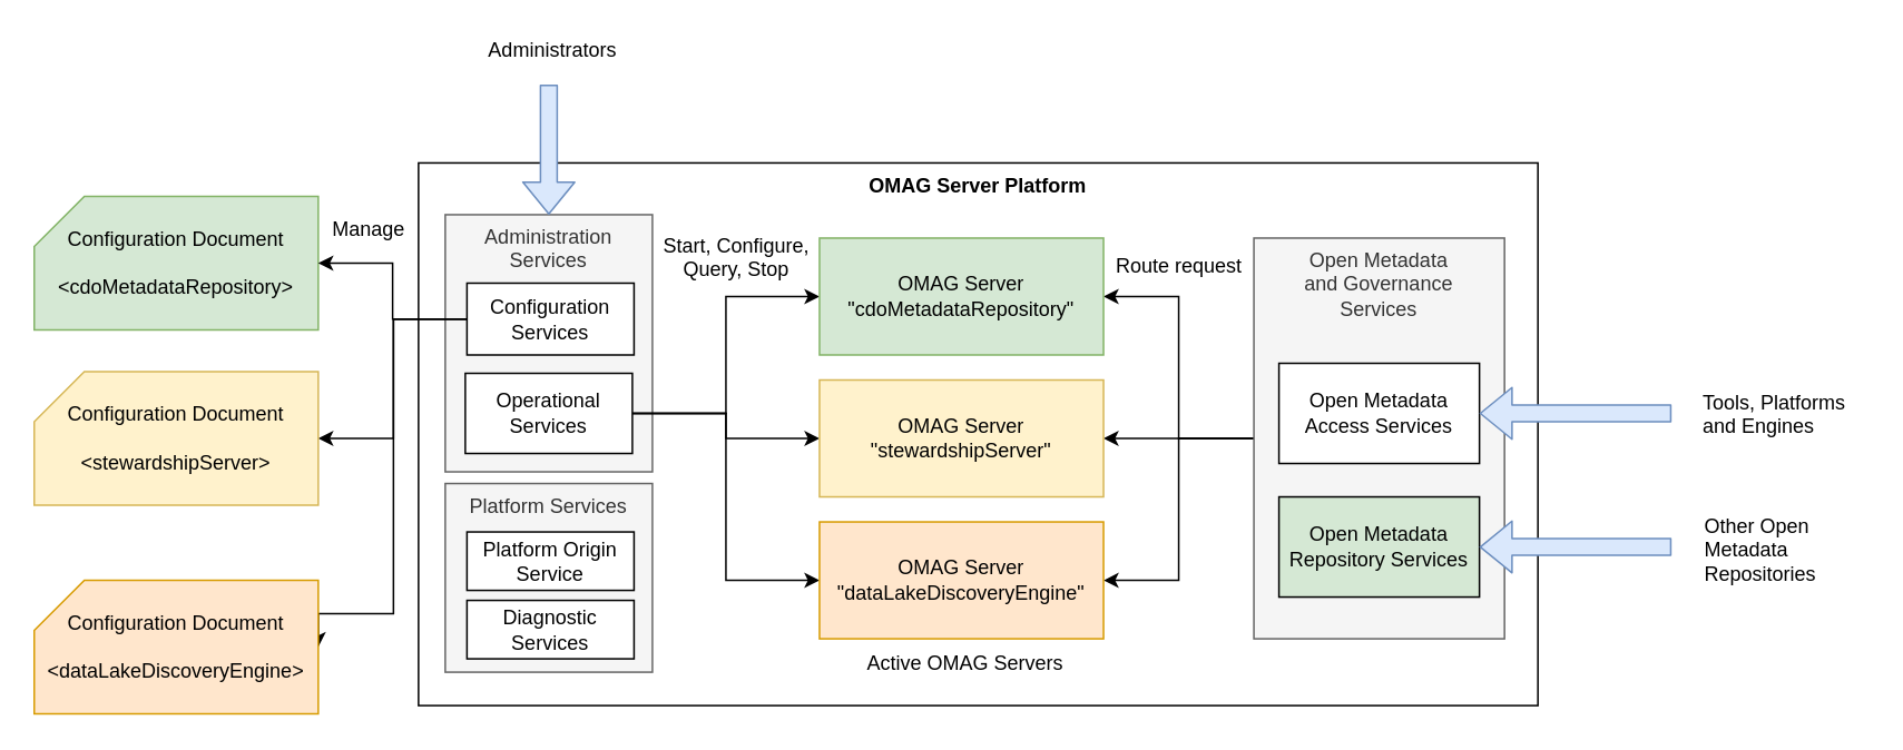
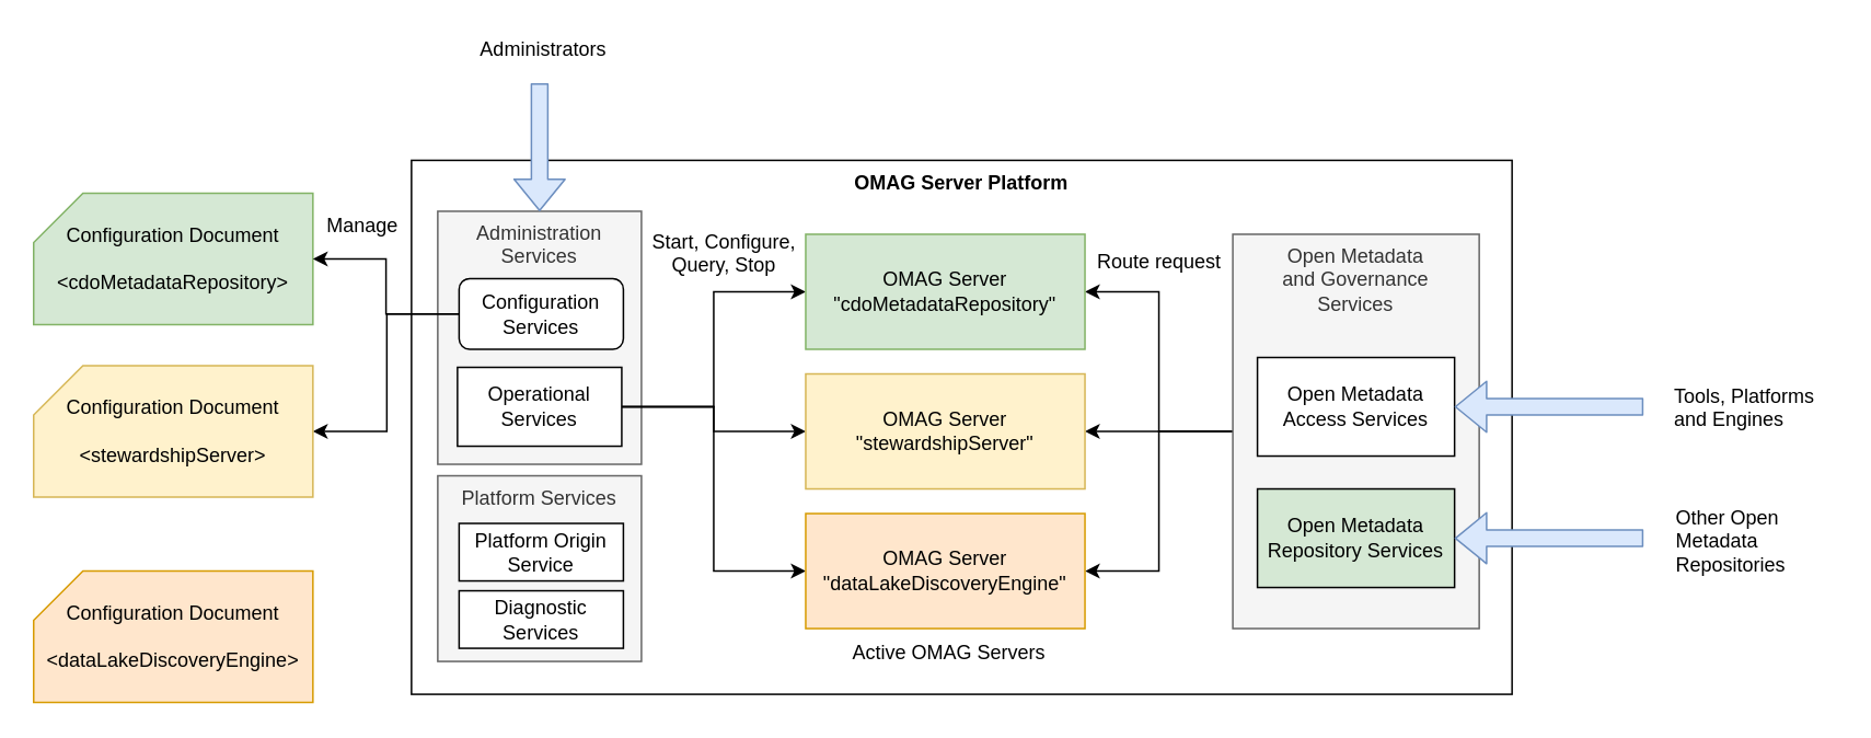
- <mxCell id="26" value="Configuration&lt;br&gt;Services&lt;br&gt;" style="rounded=0;whiteSpace=wrap;html=1;align=center;" parent="1" vertex="1"><mxGeometry x="279" y="169" width="100" height="43" as="geometry" /></mxCell>
+ <mxCell id="26" value="Configuration&lt;br&gt;Services&lt;br&gt;" style="whiteSpace=wrap;html=1;align=center;rounded=1;" parent="1" vertex="1"><mxGeometry x="279" y="169" width="100" height="43" as="geometry" /></mxCell>
- <mxCell id="14" style="edgeStyle=orthogonalEdgeStyle;rounded=0;html=1;jettySize=auto;orthogonalLoop=1;entryX=1;entryY=0.5;entryDx=0;entryDy=0;entryPerimeter=0;exitX=0;exitY=0.5;exitDx=0;exitDy=0;" parent="1" source="26" target="19" edge="1"><mxGeometry relative="1" as="geometry"><Array as="points"><mxPoint x="235" y="191" /><mxPoint x="235" y="367" /></Array></mxGeometry></mxCell>
